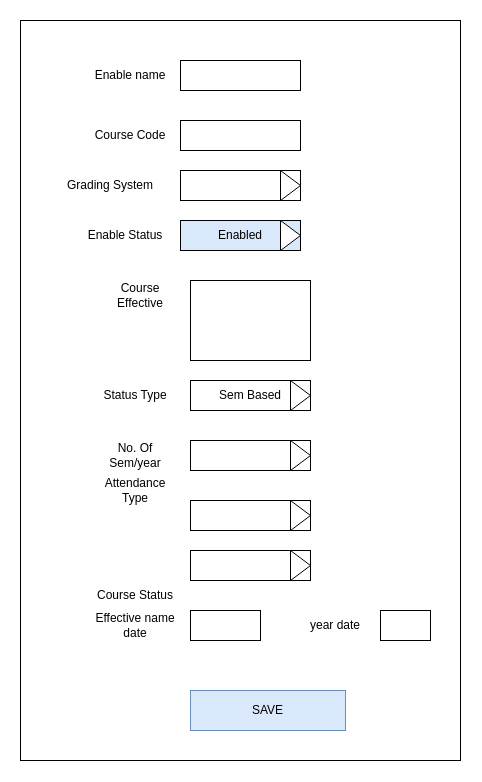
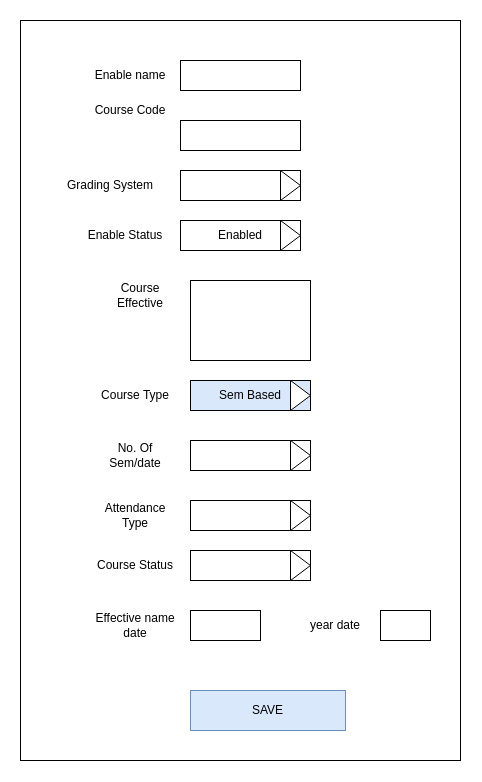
- <mxCell id="6" value="Course Code" style="text;html=1;strokeColor=none;fillColor=none;align=center;verticalAlign=middle;whiteSpace=wrap;rounded=0;" vertex="1" parent="1"><mxGeometry x="90" y="125" width="80" height="20" as="geometry" /></mxCell>
+ <mxCell id="6" value="Course Code" style="text;html=1;strokeColor=none;fillColor=none;align=center;verticalAlign=middle;whiteSpace=wrap;rounded=0;" vertex="1" parent="1"><mxGeometry x="90" y="100" width="80" height="20" as="geometry" /></mxCell>
- <mxCell id="10" value="Enabled" style="rounded=0;whiteSpace=wrap;html=1;fillColor=#dae8fc;" vertex="1" parent="1"><mxGeometry x="180" y="220" width="120" height="30" as="geometry" /></mxCell>
+ <mxCell id="10" value="Enabled" style="rounded=0;whiteSpace=wrap;html=1;" vertex="1" parent="1"><mxGeometry x="180" y="220" width="120" height="30" as="geometry" /></mxCell>
- <mxCell id="16" value="Status Type" style="text;html=1;strokeColor=none;fillColor=none;align=center;verticalAlign=middle;whiteSpace=wrap;rounded=0;" vertex="1" parent="1"><mxGeometry x="90" y="385" width="90" height="20" as="geometry" /></mxCell>
+ <mxCell id="16" value="Course Type" style="text;html=1;strokeColor=none;fillColor=none;align=center;verticalAlign=middle;whiteSpace=wrap;rounded=0;" vertex="1" parent="1"><mxGeometry x="90" y="385" width="90" height="20" as="geometry" /></mxCell>
- <mxCell id="15" value="Sem Based" style="rounded=0;whiteSpace=wrap;html=1;" vertex="1" parent="1"><mxGeometry x="190" y="380" width="120" height="30" as="geometry" /></mxCell>
+ <mxCell id="15" value="Sem Based" style="rounded=0;whiteSpace=wrap;html=1;fillColor=#dae8fc;" vertex="1" parent="1"><mxGeometry x="190" y="380" width="120" height="30" as="geometry" /></mxCell>
- <mxCell id="19" value="No. Of Sem/year" style="text;html=1;strokeColor=none;fillColor=none;align=center;verticalAlign=middle;whiteSpace=wrap;rounded=0;" vertex="1" parent="1"><mxGeometry x="90" y="445" width="90" height="20" as="geometry" /></mxCell>
+ <mxCell id="19" value="No. Of Sem/date" style="text;html=1;strokeColor=none;fillColor=none;align=center;verticalAlign=middle;whiteSpace=wrap;rounded=0;" vertex="1" parent="1"><mxGeometry x="90" y="445" width="90" height="20" as="geometry" /></mxCell>
- <mxCell id="22" value="Attendance Type" style="text;html=1;strokeColor=none;fillColor=none;align=center;verticalAlign=middle;whiteSpace=wrap;rounded=0;" vertex="1" parent="1"><mxGeometry x="90" y="480" width="90" height="20" as="geometry" /></mxCell>
+ <mxCell id="22" value="Attendance Type" style="text;html=1;strokeColor=none;fillColor=none;align=center;verticalAlign=middle;whiteSpace=wrap;rounded=0;" vertex="1" parent="1"><mxGeometry x="90" y="505" width="90" height="20" as="geometry" /></mxCell>
- <mxCell id="26" value="Course Status" style="text;html=1;strokeColor=none;fillColor=none;align=center;verticalAlign=middle;whiteSpace=wrap;rounded=0;" vertex="1" parent="1"><mxGeometry x="90" y="585" width="90" height="20" as="geometry" /></mxCell>
+ <mxCell id="26" value="Course Status" style="text;html=1;strokeColor=none;fillColor=none;align=center;verticalAlign=middle;whiteSpace=wrap;rounded=0;" vertex="1" parent="1"><mxGeometry x="90" y="555" width="90" height="20" as="geometry" /></mxCell>
